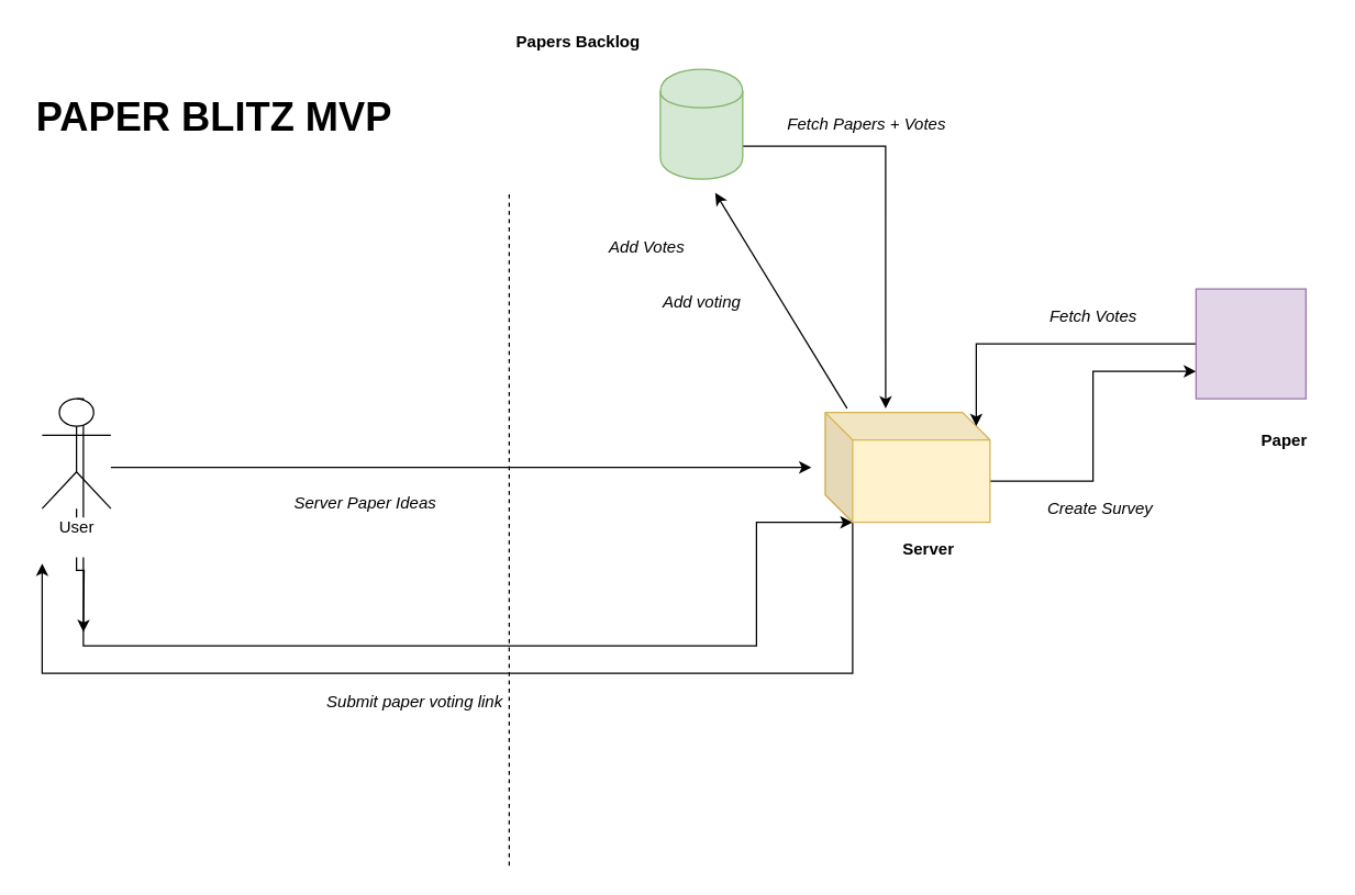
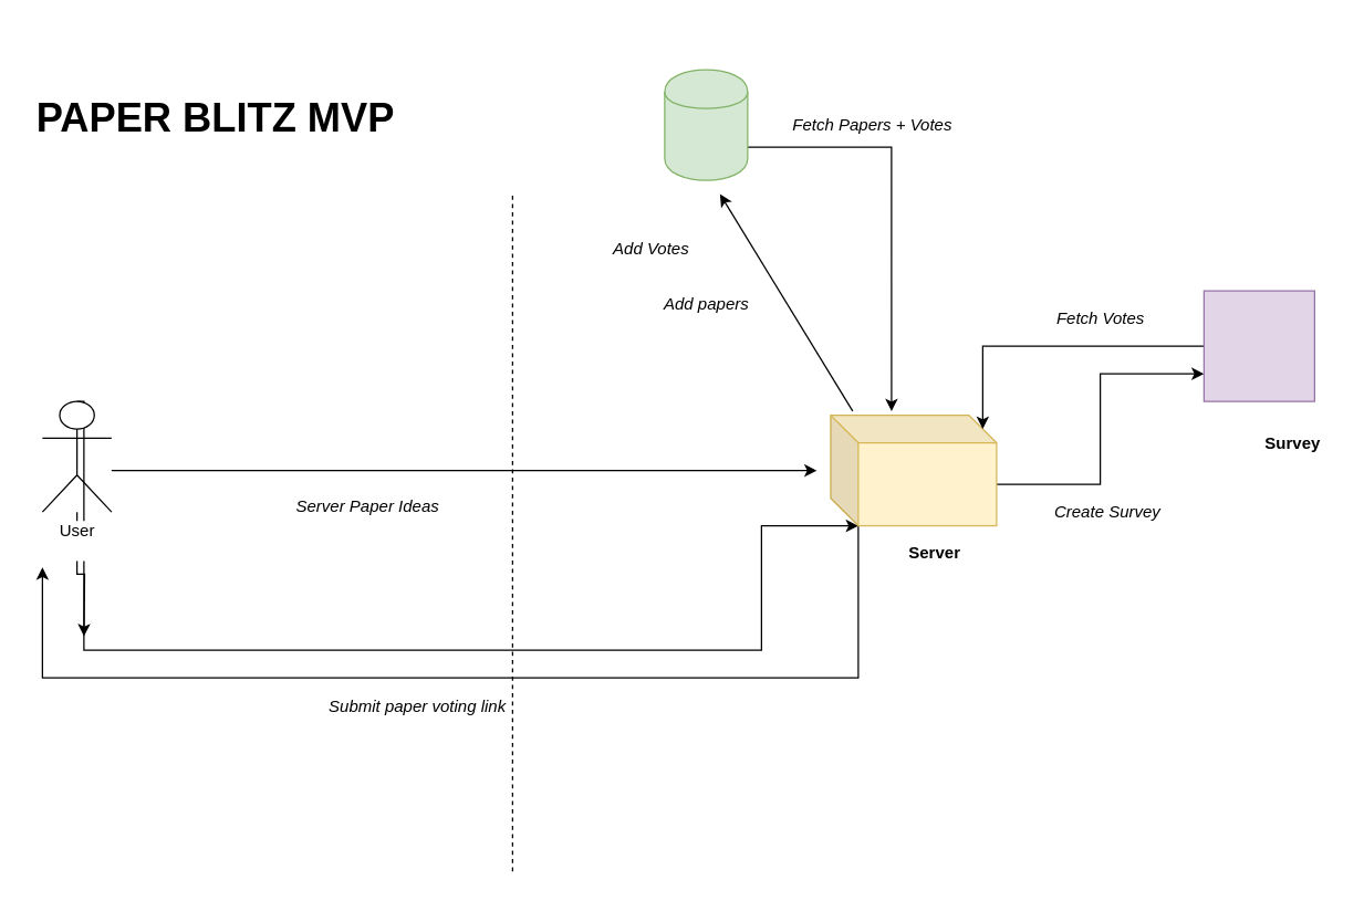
- <mxCell id="7" value="Papers Backlog" style="text;html=1;align=center;verticalAlign=middle;resizable=0;points=[];autosize=1;fontStyle=1" vertex="1" parent="1"><mxGeometry x="365" y="20" width="110" height="20" as="geometry" /></mxCell>
- <mxCell id="16" value="Add voting" style="text;html=1;align=center;verticalAlign=middle;resizable=0;points=[];autosize=1;labelBackgroundColor=none;fontStyle=2" vertex="1" parent="1"><mxGeometry x="470" y="210" width="80" height="20" as="geometry" /></mxCell>
+ <mxCell id="16" value="Add papers" style="text;html=1;align=center;verticalAlign=middle;resizable=0;points=[];autosize=1;labelBackgroundColor=none;fontStyle=2" vertex="1" parent="1"><mxGeometry x="470" y="210" width="80" height="20" as="geometry" /></mxCell>
- <mxCell id="21" value="Paper" style="text;html=1;align=center;verticalAlign=middle;resizable=0;points=[];autosize=1;fontStyle=1" vertex="1" parent="1"><mxGeometry x="904" y="311" width="60" height="20" as="geometry" /></mxCell>
+ <mxCell id="21" value="Survey" style="text;html=1;align=center;verticalAlign=middle;resizable=0;points=[];autosize=1;fontStyle=1" vertex="1" parent="1"><mxGeometry x="904" y="311" width="60" height="20" as="geometry" /></mxCell>
